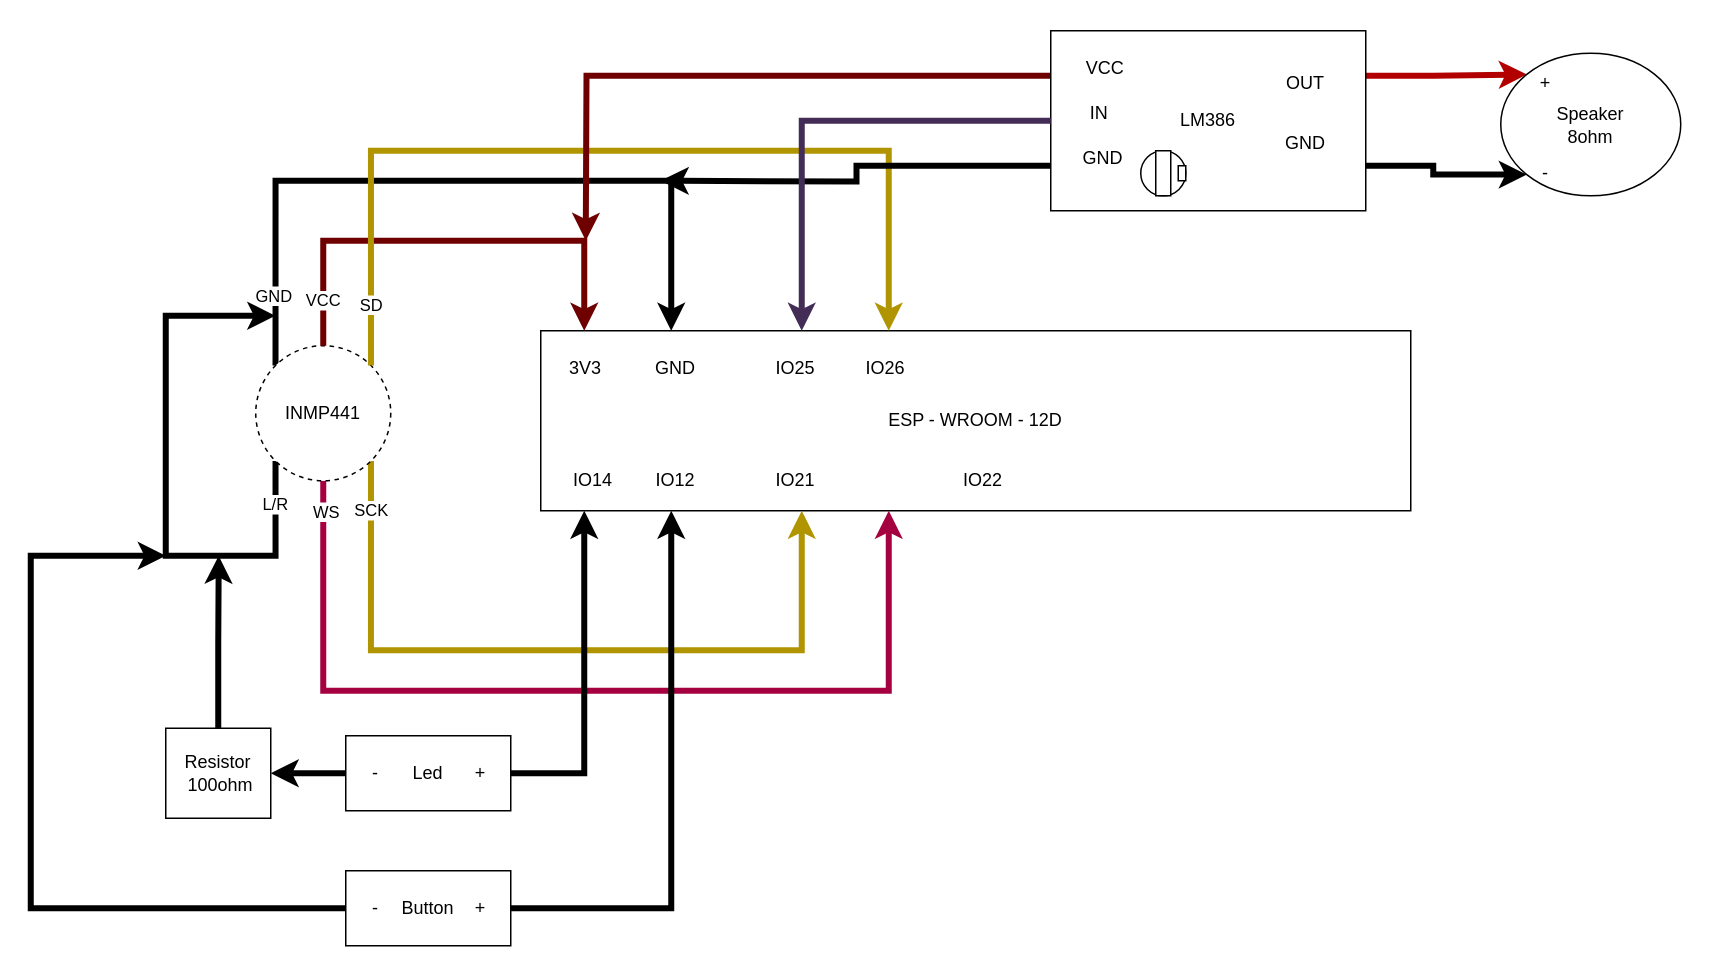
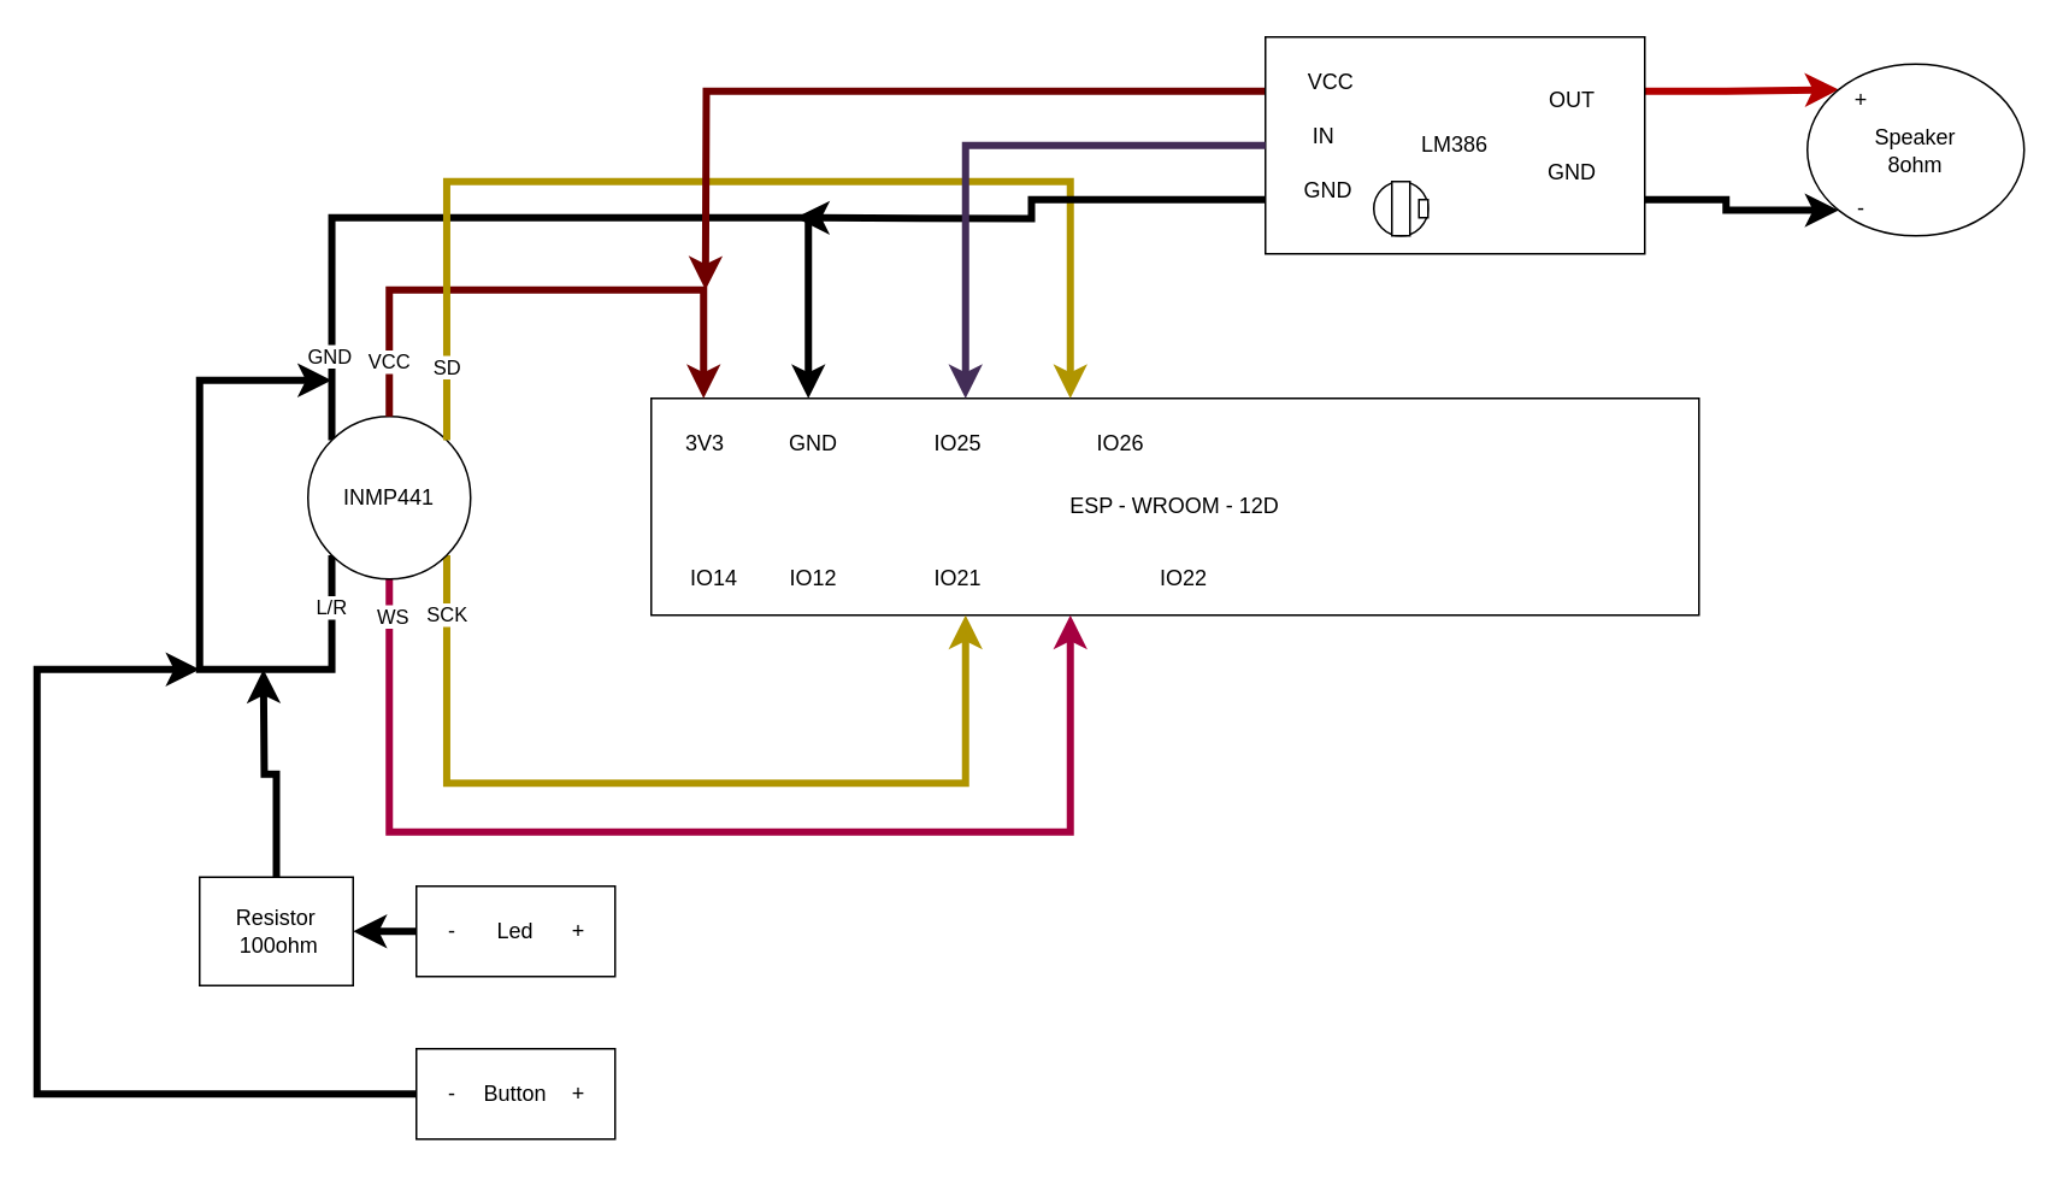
- <mxCell id="6" value="IO26" style="text;html=1;align=center;verticalAlign=middle;whiteSpace=wrap;rounded=0;" parent="1" vertex="1"><mxGeometry x="560" y="225" width="60" height="40" as="geometry" /></mxCell>
+ <mxCell id="6" value="IO26" style="text;html=1;align=center;verticalAlign=middle;whiteSpace=wrap;rounded=0;" parent="1" vertex="1"><mxGeometry x="590" y="225" width="60" height="40" as="geometry" /></mxCell>
- <mxCell id="18" value="INMP441" style="ellipse;whiteSpace=wrap;html=1;aspect=fixed;dashed=1;" parent="1" vertex="1"><mxGeometry x="170" y="230" width="90" height="90" as="geometry" /></mxCell>
+ <mxCell id="18" value="INMP441" style="ellipse;whiteSpace=wrap;html=1;aspect=fixed;" parent="1" vertex="1"><mxGeometry x="170" y="230" width="90" height="90" as="geometry" /></mxCell>
- <mxCell id="45" style="edgeStyle=orthogonalEdgeStyle;rounded=0;orthogonalLoop=1;jettySize=auto;html=1;exitX=1;exitY=0.5;exitDx=0;exitDy=0;entryX=0.05;entryY=1;entryDx=0;entryDy=0;entryPerimeter=0;strokeWidth=4;" parent="1" source="42" target="2" edge="1"><mxGeometry relative="1" as="geometry" /></mxCell>
- <mxCell id="52" value="Resistor&lt;div&gt;&amp;nbsp;100ohm&lt;/div&gt;" style="rounded=0;whiteSpace=wrap;html=1;" vertex="1" parent="1"><mxGeometry x="110" y="485" width="70" height="60" as="geometry" /></mxCell>
+ <mxCell id="52" value="Resistor&lt;div&gt;&amp;nbsp;100ohm&lt;/div&gt;" style="rounded=0;whiteSpace=wrap;html=1;" vertex="1" parent="1"><mxGeometry x="110" y="485" width="85" height="60" as="geometry" /></mxCell>
- <mxCell id="47" style="edgeStyle=orthogonalEdgeStyle;rounded=0;orthogonalLoop=1;jettySize=auto;html=1;exitX=1;exitY=0.5;exitDx=0;exitDy=0;entryX=0.15;entryY=1;entryDx=0;entryDy=0;entryPerimeter=0;strokeWidth=4;" parent="1" source="48" target="2" edge="1"><mxGeometry relative="1" as="geometry"><mxPoint x="345" y="610" as="sourcePoint" /><Array as="points"><mxPoint x="447" y="605" /></Array></mxGeometry></mxCell>
